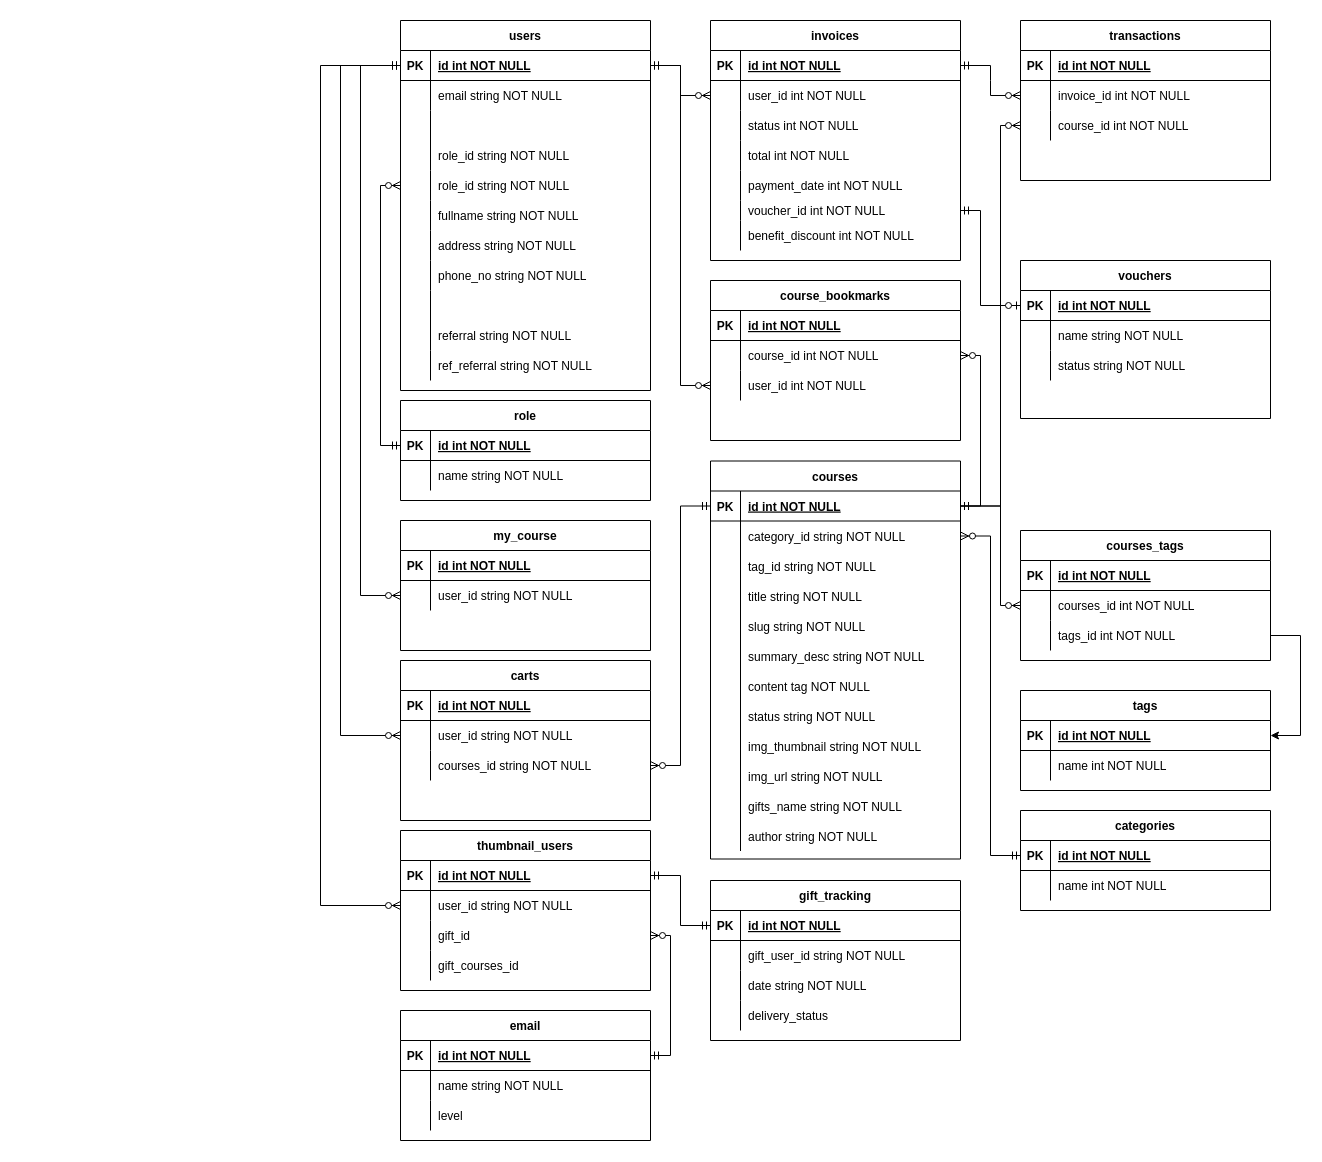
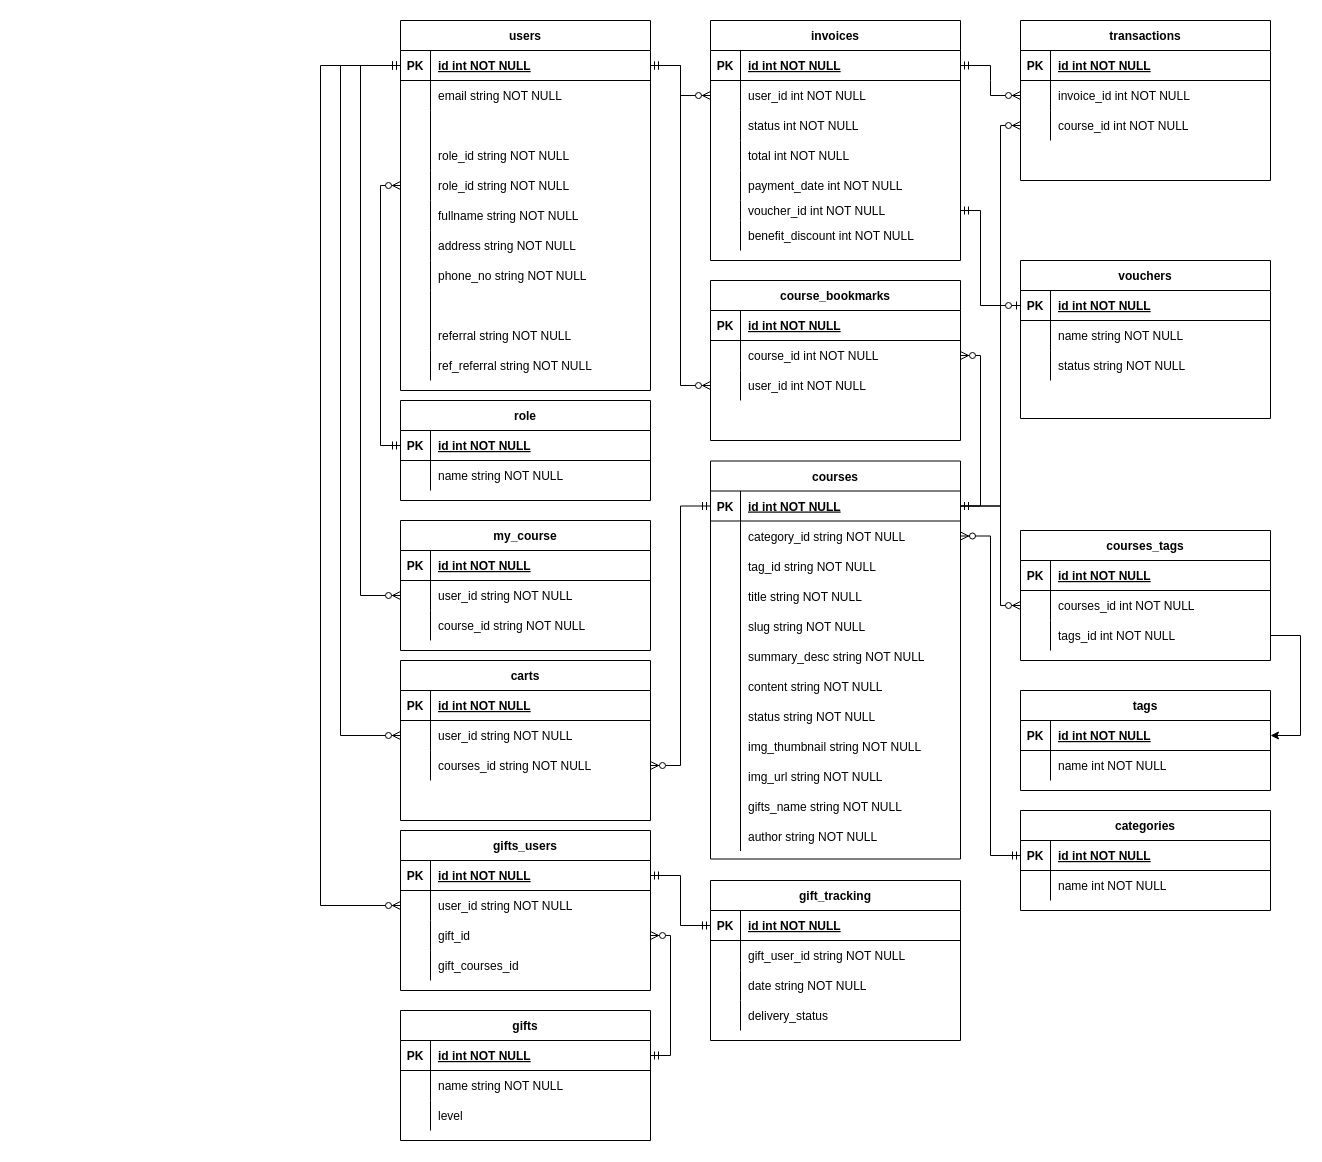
+ <mxCell id="230" value="course_id string NOT NULL" style="shape=partialRectangle;overflow=hidden;connectable=0;fillColor=none;top=0;left=0;bottom=0;right=0;align=left;spacingLeft=6;" parent="228" vertex="1"><mxGeometry x="30" width="220" height="30" as="geometry"><mxRectangle width="220" height="30" as="alternateBounds" /></mxGeometry></mxCell>
- <mxCell id="55" value="content tag NOT NULL" style="shape=partialRectangle;overflow=hidden;connectable=0;fillColor=none;top=0;left=0;bottom=0;right=0;align=left;spacingLeft=6;" parent="53" vertex="1"><mxGeometry x="30" width="220" height="30" as="geometry"><mxRectangle width="220" height="30" as="alternateBounds" /></mxGeometry></mxCell>
+ <mxCell id="55" value="content string NOT NULL" style="shape=partialRectangle;overflow=hidden;connectable=0;fillColor=none;top=0;left=0;bottom=0;right=0;align=left;spacingLeft=6;" parent="53" vertex="1"><mxGeometry x="30" width="220" height="30" as="geometry"><mxRectangle width="220" height="30" as="alternateBounds" /></mxGeometry></mxCell>
- <mxCell id="173" value="thumbnail_users" style="shape=table;startSize=30;container=1;collapsible=1;childLayout=tableLayout;fixedRows=1;rowLines=0;fontStyle=1;align=center;resizeLast=1;" parent="1" vertex="1"><mxGeometry x="400" y="830" width="250" height="160" as="geometry" /></mxCell>
+ <mxCell id="173" value="gifts_users" style="shape=table;startSize=30;container=1;collapsible=1;childLayout=tableLayout;fixedRows=1;rowLines=0;fontStyle=1;align=center;resizeLast=1;" parent="1" vertex="1"><mxGeometry x="400" y="830" width="250" height="160" as="geometry" /></mxCell>
- <mxCell id="136" value="email" style="shape=table;startSize=30;container=1;collapsible=1;childLayout=tableLayout;fixedRows=1;rowLines=0;fontStyle=1;align=center;resizeLast=1;" parent="1" vertex="1"><mxGeometry x="400" y="1010" width="250" height="130" as="geometry" /></mxCell>
+ <mxCell id="136" value="gifts" style="shape=table;startSize=30;container=1;collapsible=1;childLayout=tableLayout;fixedRows=1;rowLines=0;fontStyle=1;align=center;resizeLast=1;" parent="1" vertex="1"><mxGeometry x="400" y="1010" width="250" height="130" as="geometry" /></mxCell>
